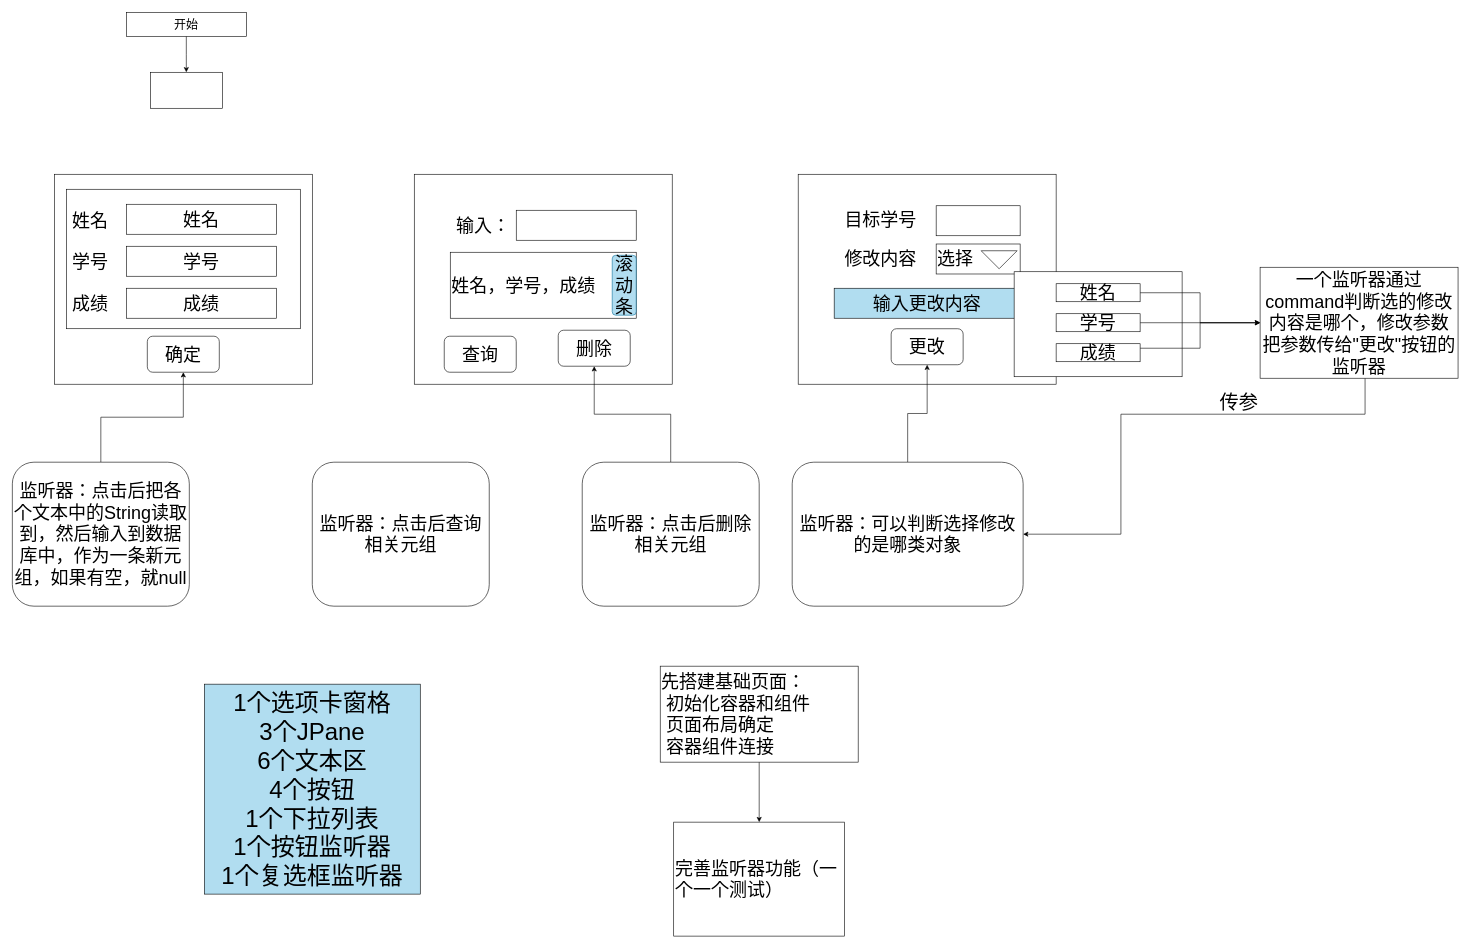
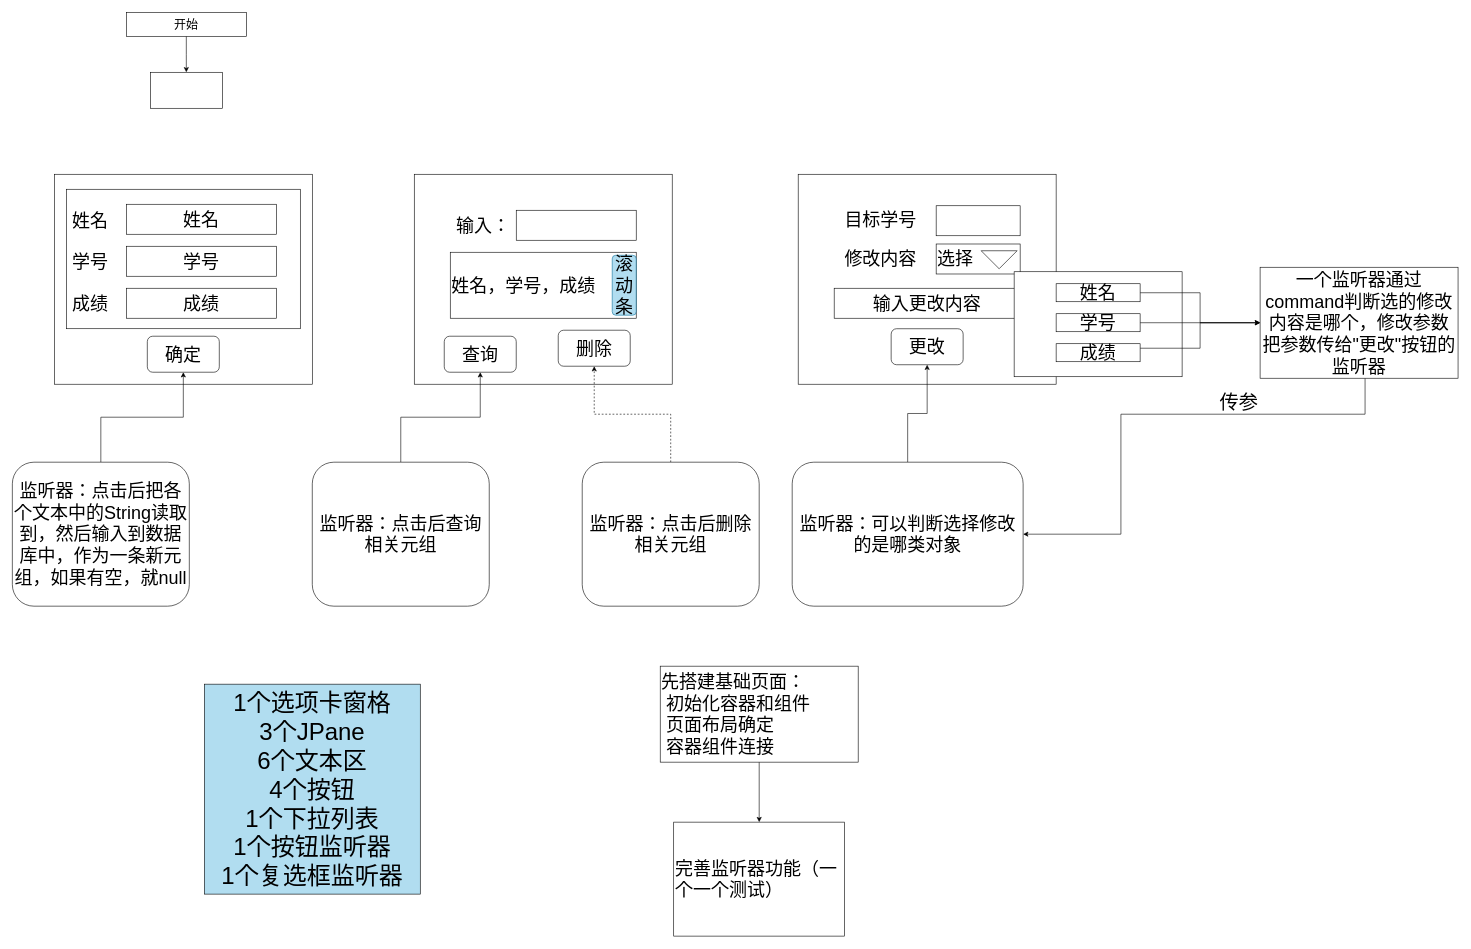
- <mxCell id="25" value="&lt;font style=&quot;font-size: 30px;&quot;&gt;输入更改内容&lt;/font&gt;" style="rounded=0;whiteSpace=wrap;html=1;fontSize=20;fillColor=#b1ddf0;" vertex="1" parent="1"><mxGeometry x="1390" y="480" width="310" height="50" as="geometry" /></mxCell>
+ <mxCell id="25" value="&lt;font style=&quot;font-size: 30px;&quot;&gt;输入更改内容&lt;/font&gt;" style="rounded=0;whiteSpace=wrap;html=1;fontSize=20;" vertex="1" parent="1"><mxGeometry x="1390" y="480" width="310" height="50" as="geometry" /></mxCell>
+ <mxCell id="17" style="edgeStyle=orthogonalEdgeStyle;rounded=0;orthogonalLoop=1;jettySize=auto;html=1;fontSize=20;entryX=0.5;entryY=1;entryDx=0;entryDy=0;" edge="1" parent="1" source="18" target="12"><mxGeometry relative="1" as="geometry"><mxPoint x="667.5" y="750" as="targetPoint" /></mxGeometry></mxCell>
- <mxCell id="19" style="edgeStyle=orthogonalEdgeStyle;rounded=0;orthogonalLoop=1;jettySize=auto;html=1;entryX=0.5;entryY=1;entryDx=0;entryDy=0;fontSize=20;" edge="1" parent="1" source="20" target="14"><mxGeometry relative="1" as="geometry" /></mxCell>
+ <mxCell id="19" style="edgeStyle=orthogonalEdgeStyle;rounded=0;orthogonalLoop=1;jettySize=auto;html=1;entryX=0.5;entryY=1;entryDx=0;entryDy=0;fontSize=20;dashed=1;" edge="1" parent="1" source="20" target="14"><mxGeometry relative="1" as="geometry" /></mxCell>
